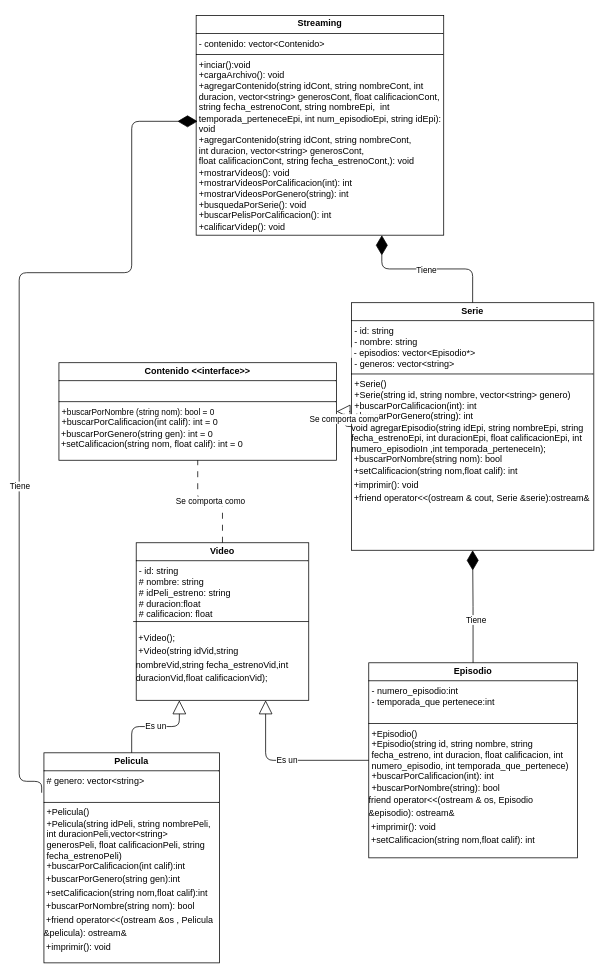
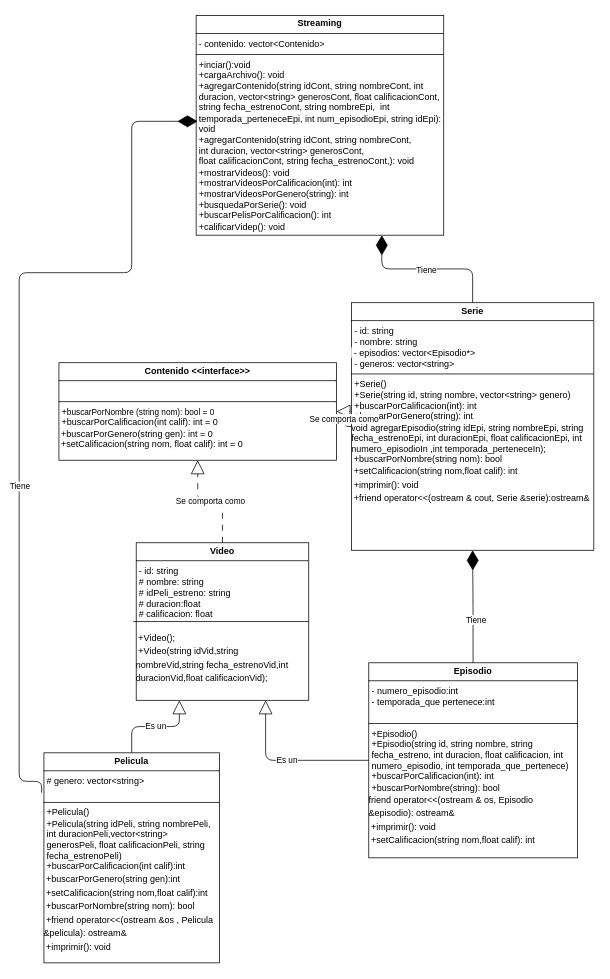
- <mxCell id="18" value="Se comporta como" style="endArrow=none;endSize=16;endFill=0;html=1;exitX=0.5;exitY=0;exitDx=0;exitDy=0;edgeStyle=orthogonalEdgeStyle;dashed=1;dashPattern=8 8;entryX=0.5;entryY=1;entryDx=0;entryDy=0;" edge="1" parent="1" source="12" target="16"><mxGeometry x="-0.001" width="160" relative="1" as="geometry"><mxPoint x="473" y="613" as="sourcePoint" /><mxPoint x="354" y="612" as="targetPoint" /><mxPoint as="offset" /></mxGeometry></mxCell>
+ <mxCell id="18" value="Se comporta como" style="endArrow=block;endSize=16;endFill=0;html=1;exitX=0.5;exitY=0;exitDx=0;exitDy=0;edgeStyle=orthogonalEdgeStyle;dashed=1;dashPattern=8 8;entryX=0.5;entryY=1;entryDx=0;entryDy=0;" edge="1" parent="1" source="12" target="16"><mxGeometry x="-0.001" width="160" relative="1" as="geometry"><mxPoint x="473" y="613" as="sourcePoint" /><mxPoint x="354" y="612" as="targetPoint" /><mxPoint as="offset" /></mxGeometry></mxCell>
